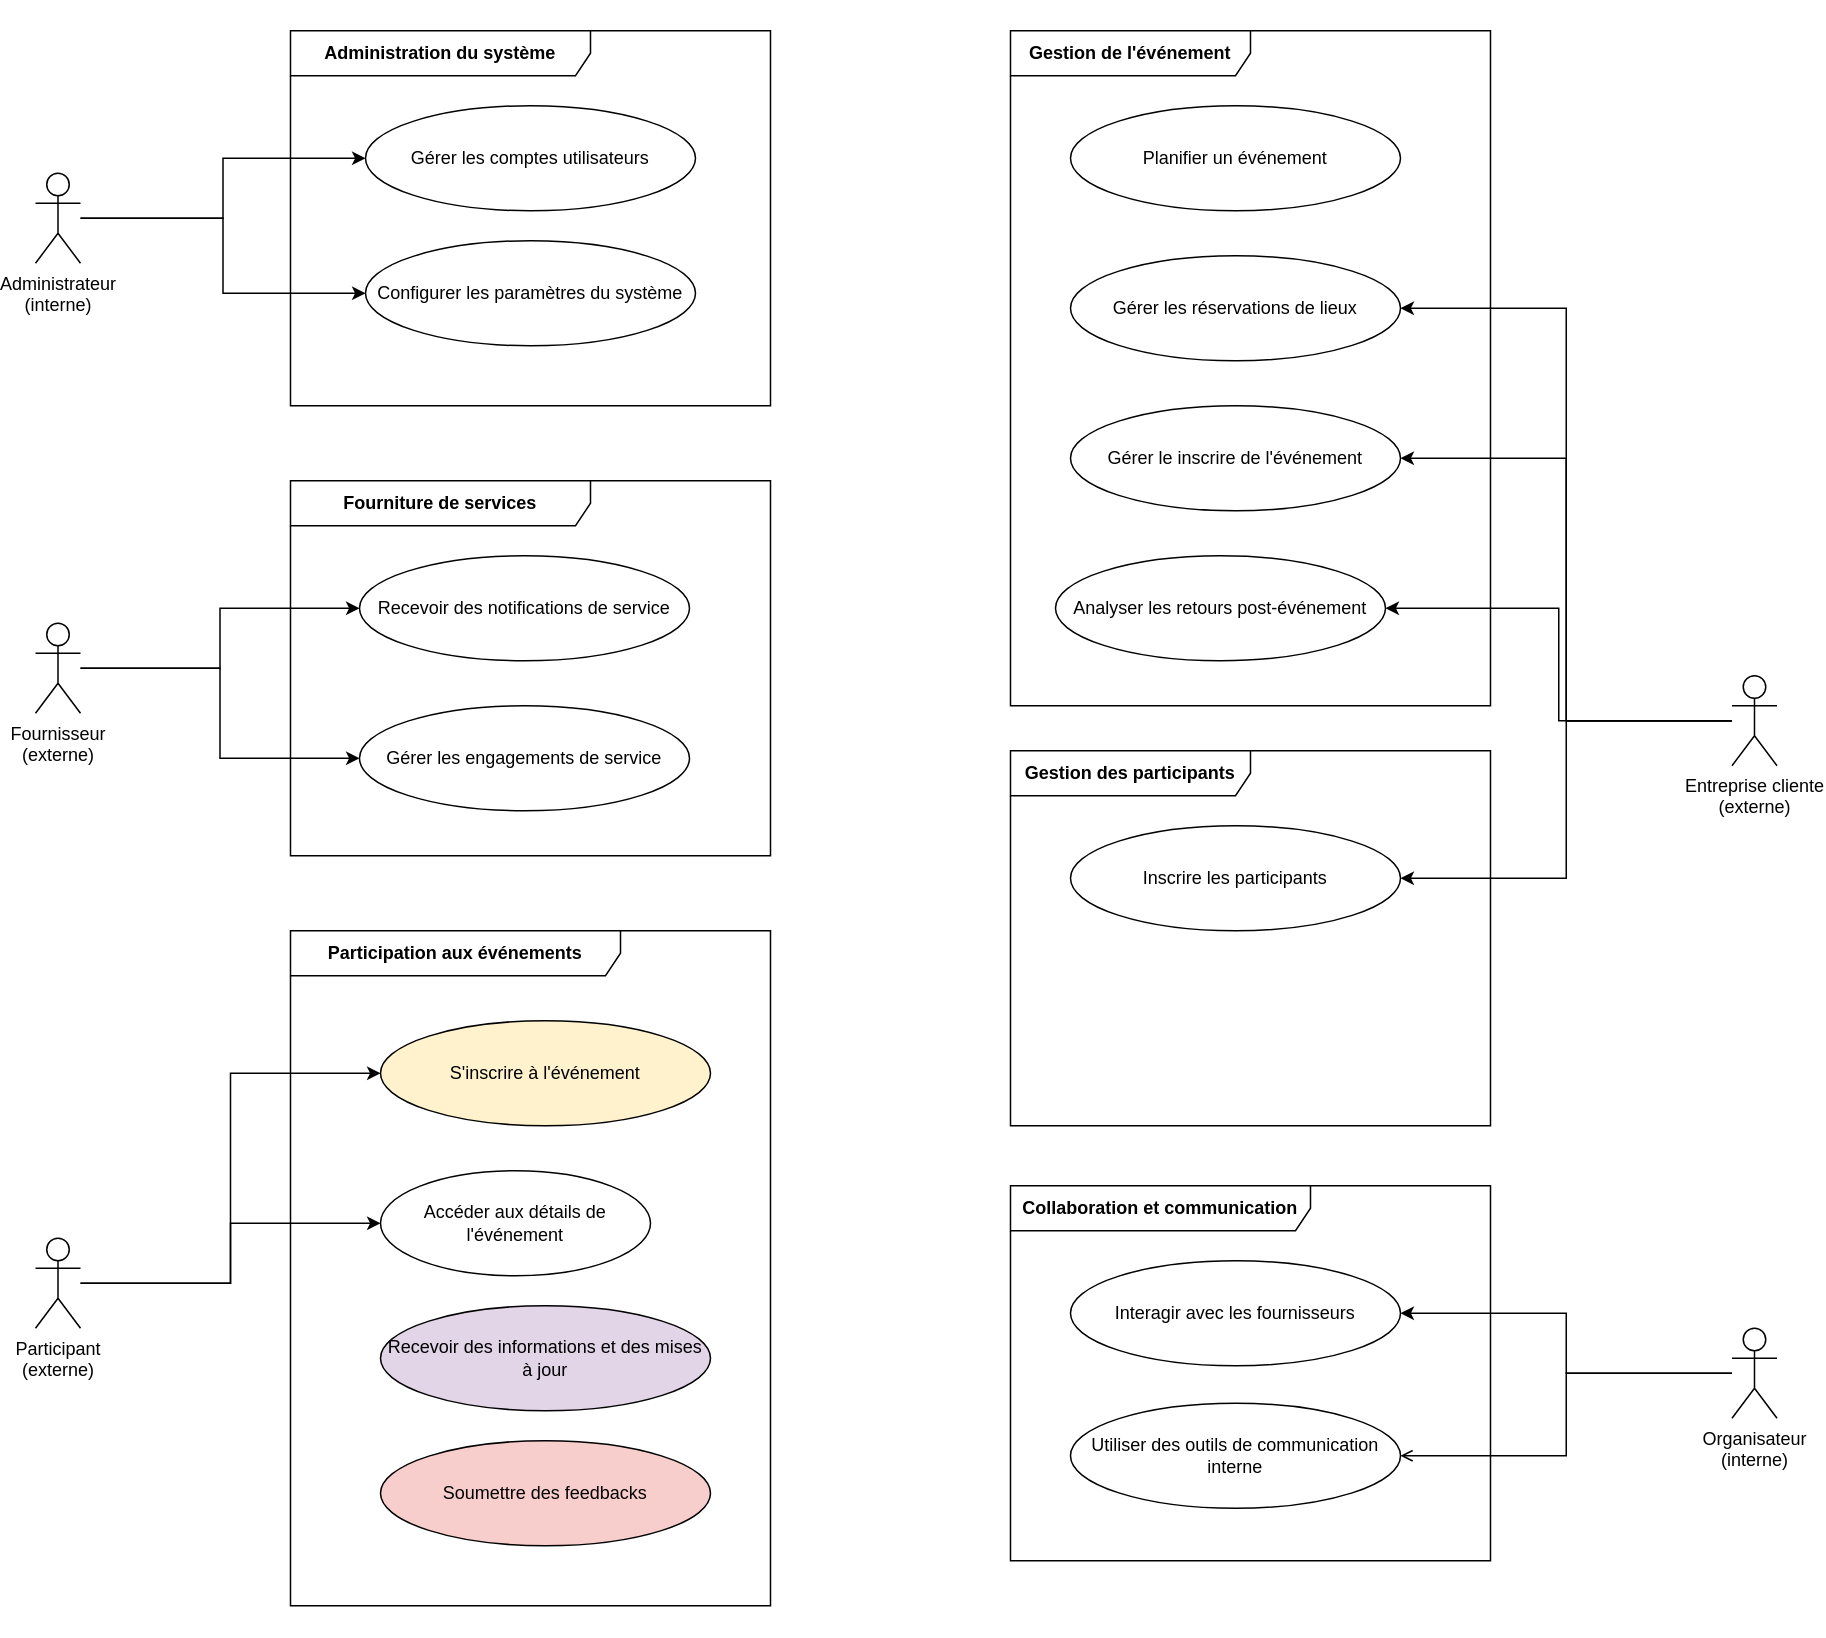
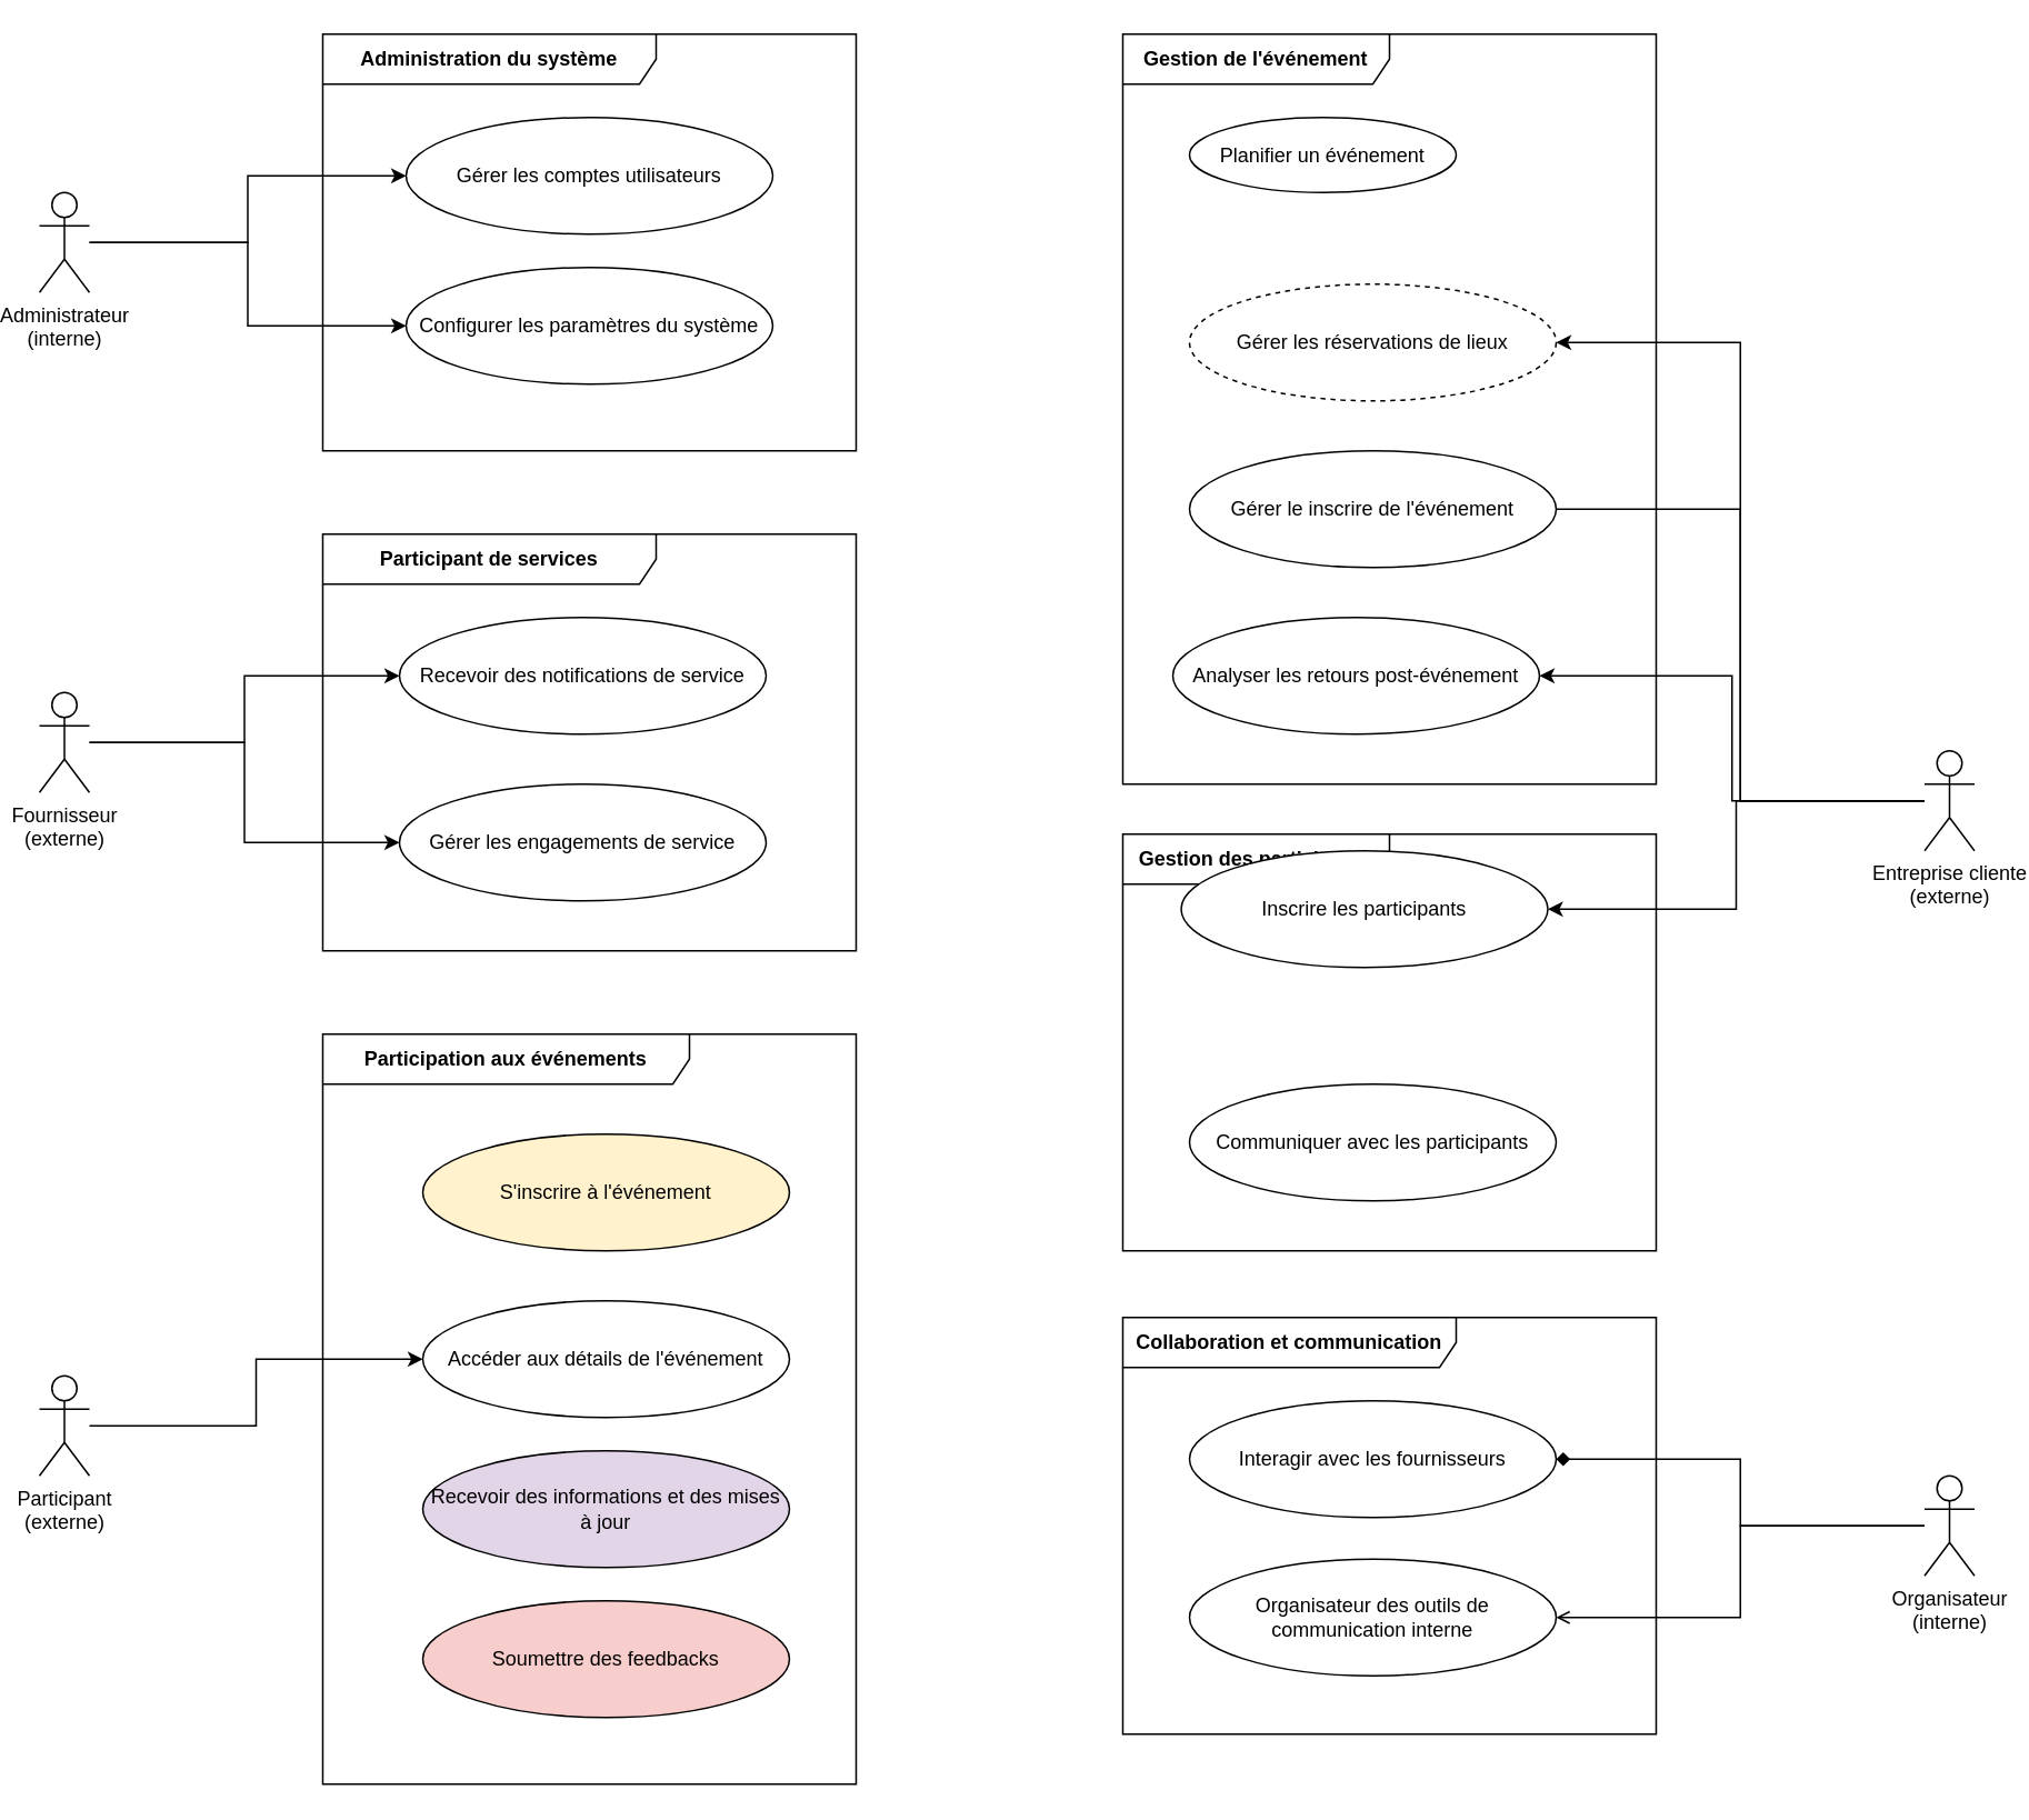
- <mxCell id="24" value="Planifier un événement" style="ellipse;html=1;whiteSpace=wrap;" parent="23" vertex="1"><mxGeometry x="40" y="50" width="220" height="70" as="geometry" /></mxCell>
+ <mxCell id="24" value="Planifier un événement" style="ellipse;html=1;whiteSpace=wrap;" parent="23" vertex="1"><mxGeometry x="40" y="50" width="160" height="45" as="geometry" /></mxCell>
- <mxCell id="25" value="Gérer les réservations de lieux" style="ellipse;html=1;whiteSpace=wrap;" parent="23" vertex="1"><mxGeometry x="40" y="150" width="220" height="70" as="geometry" /></mxCell>
+ <mxCell id="25" value="Gérer les réservations de lieux" style="ellipse;html=1;whiteSpace=wrap;dashed=1;" parent="23" vertex="1"><mxGeometry x="40" y="150" width="220" height="70" as="geometry" /></mxCell>
- <mxCell id="9" style="edgeStyle=orthogonalEdgeStyle;rounded=0;orthogonalLoop=1;jettySize=auto;html=1;entryX=1;entryY=0.5;entryDx=0;entryDy=0;" edge="1" parent="1" source="12" target="27"><mxGeometry relative="1" as="geometry" /></mxCell>
+ <mxCell id="9" style="edgeStyle=orthogonalEdgeStyle;rounded=0;orthogonalLoop=1;jettySize=auto;html=1;entryX=1;entryY=0.5;entryDx=0;entryDy=0;endArrow=none;" edge="1" parent="1" source="12" target="27"><mxGeometry relative="1" as="geometry" /></mxCell>
- <mxCell id="40" value="&lt;b&gt;Fourniture de services&lt;/b&gt;" style="shape=umlFrame;whiteSpace=wrap;html=1;pointerEvents=0;recursiveResize=0;container=1;collapsible=0;width=200;height=30;" parent="1" vertex="1"><mxGeometry x="190" y="320" width="320" height="250" as="geometry" /></mxCell>
+ <mxCell id="40" value="&lt;b&gt;Participant de services&lt;/b&gt;" style="shape=umlFrame;whiteSpace=wrap;html=1;pointerEvents=0;recursiveResize=0;container=1;collapsible=0;width=200;height=30;" parent="1" vertex="1"><mxGeometry x="190" y="320" width="320" height="250" as="geometry" /></mxCell>
- <mxCell id="29" value="Inscrire les participants" style="ellipse;html=1;whiteSpace=wrap;" parent="28" vertex="1"><mxGeometry x="40" y="50" width="220" height="70" as="geometry" /></mxCell>
+ <mxCell id="29" value="Inscrire les participants" style="ellipse;html=1;whiteSpace=wrap;" parent="28" vertex="1"><mxGeometry x="35" y="10" width="220" height="70" as="geometry" /></mxCell>
+ <mxCell id="30" value="Communiquer avec les participants" style="ellipse;html=1;whiteSpace=wrap;" parent="28" vertex="1"><mxGeometry x="40" y="150" width="220" height="70" as="geometry" /></mxCell>
- <mxCell id="16" style="edgeStyle=orthogonalEdgeStyle;rounded=0;orthogonalLoop=1;jettySize=auto;html=1;entryX=0;entryY=0.5;entryDx=0;entryDy=0;" parent="1" source="18" target="37" edge="1"><mxGeometry relative="1" as="geometry" /></mxCell>
- <mxCell id="36" value="Accéder aux détails de l'événement" style="ellipse;html=1;whiteSpace=wrap;" parent="35" vertex="1"><mxGeometry x="60" y="160" width="180" height="70" as="geometry" /></mxCell>
+ <mxCell id="36" value="Accéder aux détails de l'événement" style="ellipse;html=1;whiteSpace=wrap;" parent="35" vertex="1"><mxGeometry x="60" y="160" width="220" height="70" as="geometry" /></mxCell>
- <mxCell id="5" style="edgeStyle=orthogonalEdgeStyle;rounded=0;orthogonalLoop=1;jettySize=auto;html=1;entryX=1;entryY=0.5;entryDx=0;entryDy=0;" parent="1" source="7" target="32" edge="1"><mxGeometry relative="1" as="geometry" /></mxCell>
+ <mxCell id="5" style="edgeStyle=orthogonalEdgeStyle;rounded=0;orthogonalLoop=1;jettySize=auto;html=1;entryX=1;entryY=0.5;entryDx=0;entryDy=0;endArrow=diamond;" parent="1" source="7" target="32" edge="1"><mxGeometry relative="1" as="geometry" /></mxCell>
- <mxCell id="33" value="Utiliser des outils de communication interne" style="ellipse;html=1;whiteSpace=wrap;" parent="31" vertex="1"><mxGeometry x="40" y="145" width="220" height="70" as="geometry" /></mxCell>
+ <mxCell id="33" value="Organisateur des outils de communication interne" style="ellipse;html=1;whiteSpace=wrap;" parent="31" vertex="1"><mxGeometry x="40" y="145" width="220" height="70" as="geometry" /></mxCell>
